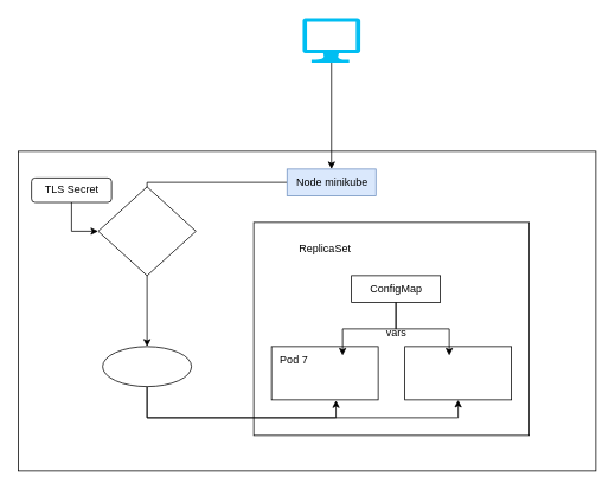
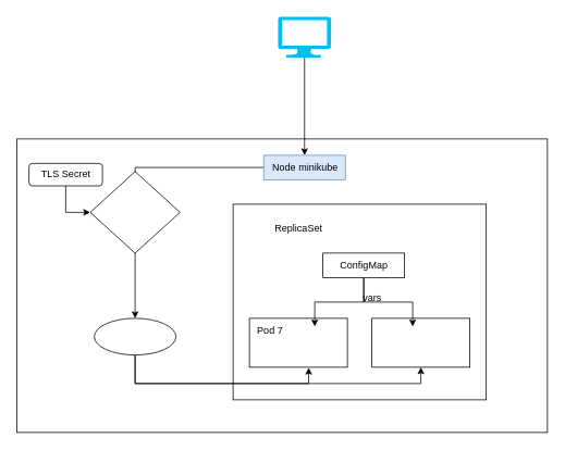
- <mxCell id="21" value="vars" style="text;html=1;resizable=0;autosize=1;align=center;verticalAlign=middle;points=[];fillColor=none;strokeColor=none;rounded=0;" vertex="1" parent="1"><mxGeometry x="420" y="360" width="50" height="30" as="geometry" /></mxCell>
+ <mxCell id="21" value="vars" style="text;html=1;resizable=0;autosize=1;align=center;verticalAlign=middle;points=[];fillColor=none;strokeColor=none;rounded=0;" vertex="1" parent="1"><mxGeometry x="430" y="350" width="50" height="30" as="geometry" /></mxCell>
